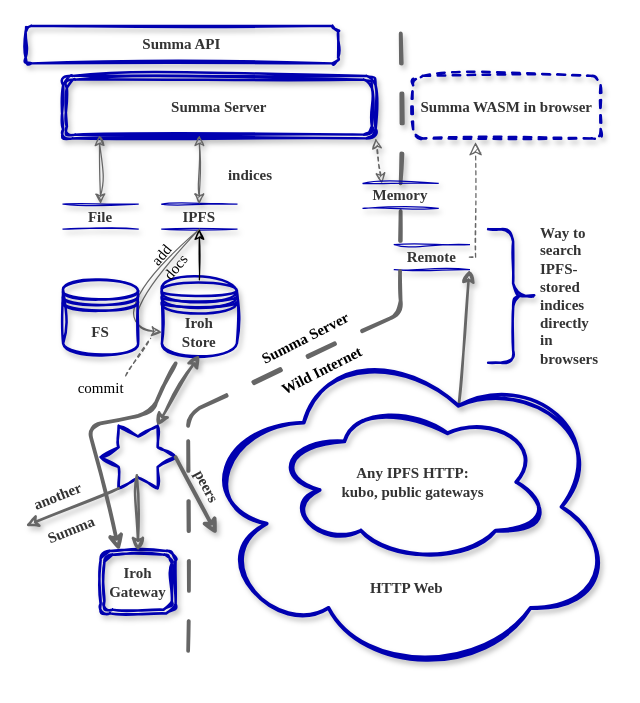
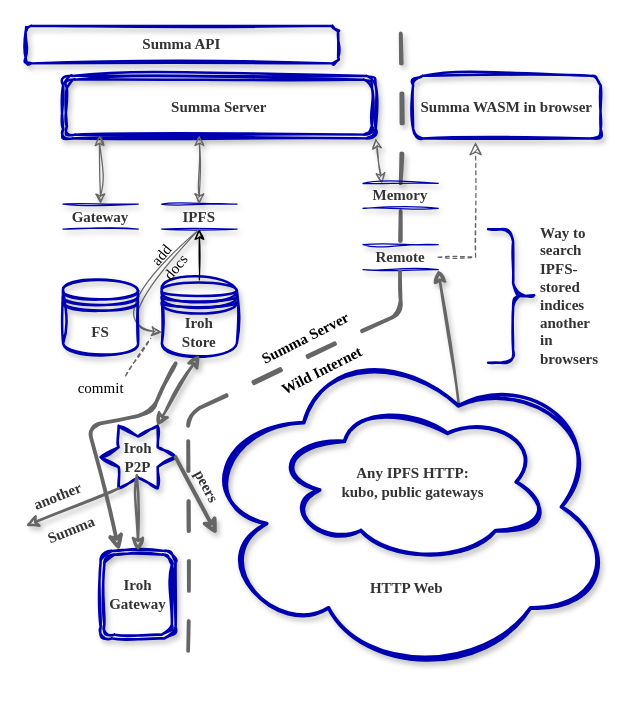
- <mxCell id="18" value="Summa WASM in browser" style="rounded=1;whiteSpace=wrap;html=1;fontFamily=Comic Sans MS;strokeColor=#0000B0;fontColor=#333333;strokeWidth=2;sketch=1;curveFitting=1;jiggle=2;shadow=1;labelBackgroundColor=none;labelBorderColor=none;fontStyle=1;fontSize=12;fillColor=none;dashed=1;" vertex="1" parent="1"><mxGeometry x="330" y="60" width="150" height="50" as="geometry" /></mxCell>
+ <mxCell id="18" value="Summa WASM in browser" style="rounded=1;whiteSpace=wrap;html=1;fontFamily=Comic Sans MS;strokeColor=#0000B0;fontColor=#333333;strokeWidth=2;sketch=1;curveFitting=1;jiggle=2;shadow=1;labelBackgroundColor=none;labelBorderColor=none;fontStyle=1;fontSize=12;fillColor=none;" vertex="1" parent="1"><mxGeometry x="330" y="60" width="150" height="50" as="geometry" /></mxCell>
- <mxCell id="21" value="" style="endArrow=classic;startArrow=classic;html=1;rounded=0;fontFamily=Comic Sans MS;fontColor=default;strokeColor=#666666;sketch=1;curveFitting=1;jiggle=2;shadow=1;labelBackgroundColor=none;labelBorderColor=none;fontStyle=1;fontSize=12;entryX=1;entryY=1;entryDx=0;entryDy=0;exitX=0.25;exitY=0;exitDx=0;exitDy=0;dashed=1;" edge="1" parent="1" source="30" target="9"><mxGeometry width="50" height="50" relative="1" as="geometry"><mxPoint x="300" y="175" as="sourcePoint" /><mxPoint x="300" y="120" as="targetPoint" /></mxGeometry></mxCell>
+ <mxCell id="21" value="" style="endArrow=classic;startArrow=classic;html=1;rounded=0;fontFamily=Comic Sans MS;fontColor=default;strokeColor=#666666;sketch=1;curveFitting=1;jiggle=2;shadow=1;labelBackgroundColor=none;labelBorderColor=none;fontStyle=1;fontSize=12;entryX=1;entryY=1;entryDx=0;entryDy=0;exitX=0.25;exitY=0;exitDx=0;exitDy=0;" edge="1" parent="1" source="30" target="9"><mxGeometry width="50" height="50" relative="1" as="geometry"><mxPoint x="300" y="175" as="sourcePoint" /><mxPoint x="300" y="120" as="targetPoint" /></mxGeometry></mxCell>
- <mxCell id="3" value="indices" style="text;html=1;strokeColor=none;fillColor=none;align=center;verticalAlign=middle;whiteSpace=wrap;overflow=hidden;fontFamily=Comic Sans MS;fontColor=#333333;sketch=1;curveFitting=1;jiggle=2;shadow=1;labelBackgroundColor=none;labelBorderColor=none;fontStyle=1;fontSize=12;" vertex="1" parent="1"><mxGeometry x="160" y="130" width="80" height="20" as="geometry" /></mxCell>
- <mxCell id="4" value="&lt;font data-font-src=&quot;https://8font.com/wp-content/uploads/2022/04/SF-Pro-Text-Regular.ttf&quot; style=&quot;font-size: 12px;&quot;&gt;File&lt;/font&gt;" style="shape=partialRectangle;whiteSpace=wrap;html=1;left=0;right=0;fillColor=none;strokeColor=#0000B0;fontColor=#333333;sketch=1;curveFitting=1;jiggle=2;shadow=1;labelBackgroundColor=none;labelBorderColor=none;fontStyle=1;fontSize=12;fontFamily=Comic Sans MS;" vertex="1" parent="1"><mxGeometry x="50" y="162.62" width="60" height="20" as="geometry" /></mxCell>
+ <mxCell id="4" value="&lt;font data-font-src=&quot;https://8font.com/wp-content/uploads/2022/04/SF-Pro-Text-Regular.ttf&quot; style=&quot;font-size: 12px;&quot;&gt;Gateway&lt;/font&gt;" style="shape=partialRectangle;whiteSpace=wrap;html=1;left=0;right=0;fillColor=none;strokeColor=#0000B0;fontColor=#333333;sketch=1;curveFitting=1;jiggle=2;shadow=1;labelBackgroundColor=none;labelBorderColor=none;fontStyle=1;fontSize=12;fontFamily=Comic Sans MS;" vertex="1" parent="1"><mxGeometry x="50" y="162.62" width="60" height="20" as="geometry" /></mxCell>
- <mxCell id="6" value="&lt;font data-font-src=&quot;https://8font.com/wp-content/uploads/2022/04/SF-Pro-Text-Regular.ttf&quot; style=&quot;font-size: 12px;&quot;&gt;Remote&lt;/font&gt;" style="shape=partialRectangle;whiteSpace=wrap;html=1;left=0;right=0;fillColor=none;strokeColor=#0000B0;fontColor=#333333;sketch=1;curveFitting=1;jiggle=2;shadow=1;labelBackgroundColor=none;labelBorderColor=none;fontStyle=1;fontSize=12;fontFamily=Comic Sans MS;" vertex="1" parent="1"><mxGeometry x="315" y="195" width="60" height="20" as="geometry" /></mxCell>
+ <mxCell id="6" value="&lt;font data-font-src=&quot;https://8font.com/wp-content/uploads/2022/04/SF-Pro-Text-Regular.ttf&quot; style=&quot;font-size: 12px;&quot;&gt;Remote&lt;/font&gt;" style="shape=partialRectangle;whiteSpace=wrap;html=1;left=0;right=0;fillColor=none;strokeColor=#0000B0;fontColor=#333333;sketch=1;curveFitting=1;jiggle=2;shadow=1;labelBackgroundColor=none;labelBorderColor=none;fontStyle=1;fontSize=12;fontFamily=Comic Sans MS;" vertex="1" parent="1"><mxGeometry x="290" y="195" width="60" height="20" as="geometry" /></mxCell>
- <mxCell id="31" value="Way to search IPFS-stored indices directly in browsers" style="shape=curlyBracket;whiteSpace=wrap;html=1;rounded=1;flipH=1;labelPosition=right;verticalLabelPosition=middle;align=left;verticalAlign=middle;shadow=1;labelBackgroundColor=none;labelBorderColor=none;sketch=1;strokeColor=#0000B0;strokeWidth=2;fontFamily=Comic Sans MS;fontSize=12;fontColor=#333333;fillColor=none;fontStyle=1" vertex="1" parent="1"><mxGeometry x="390" y="182.62" width="40" height="106.88" as="geometry" /></mxCell>
+ <mxCell id="31" value="Way to search IPFS-stored indices another in browsers" style="shape=curlyBracket;whiteSpace=wrap;html=1;rounded=1;flipH=1;labelPosition=right;verticalLabelPosition=middle;align=left;verticalAlign=middle;shadow=1;labelBackgroundColor=none;labelBorderColor=none;sketch=1;strokeColor=#0000B0;strokeWidth=2;fontFamily=Comic Sans MS;fontSize=12;fontColor=#333333;fillColor=none;fontStyle=1" vertex="1" parent="1"><mxGeometry x="390" y="182.62" width="40" height="106.88" as="geometry" /></mxCell>
+ <mxCell id="34" value="Iroh &lt;br&gt;P2P" style="text;html=1;strokeColor=none;fillColor=none;align=center;verticalAlign=middle;whiteSpace=wrap;rounded=0;shadow=1;labelBackgroundColor=none;labelBorderColor=none;sketch=1;strokeWidth=2;fontFamily=Comic Sans MS;fontSize=12;fontColor=#333333;fontStyle=1" vertex="1" parent="1"><mxGeometry x="80" y="350" width="60" height="30" as="geometry" /></mxCell>
- <mxCell id="7" value="Iroh Gateway" style="shape=ext;double=1;rounded=1;whiteSpace=wrap;html=1;fontFamily=Comic Sans MS;strokeColor=#0000B0;fontColor=#333333;sketch=1;curveFitting=1;jiggle=2;shadow=1;strokeWidth=2;labelBackgroundColor=none;labelBorderColor=none;fontStyle=1;fontSize=12;fillColor=none;" vertex="1" parent="1"><mxGeometry x="80" y="440" width="60" height="50" as="geometry" /></mxCell>
+ <mxCell id="7" value="Iroh Gateway" style="shape=ext;double=1;rounded=1;whiteSpace=wrap;html=1;fontFamily=Comic Sans MS;strokeColor=#0000B0;fontColor=#333333;sketch=1;curveFitting=1;jiggle=2;shadow=1;strokeWidth=2;labelBackgroundColor=none;labelBorderColor=none;fontStyle=1;fontSize=12;fillColor=none;" vertex="1" parent="1"><mxGeometry x="80" y="440" width="60" height="70" as="geometry" /></mxCell>
